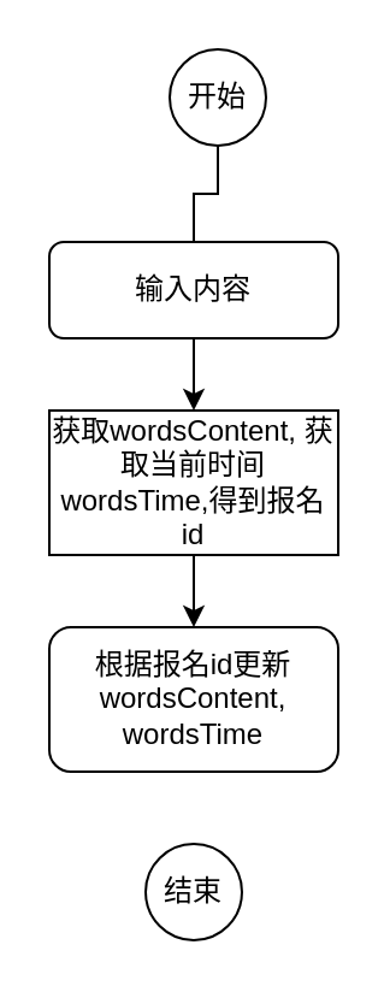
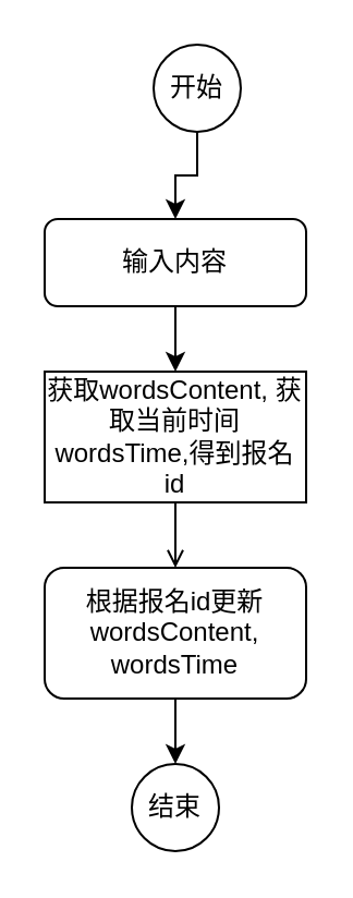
- <mxCell id="8" style="edgeStyle=orthogonalEdgeStyle;rounded=0;orthogonalLoop=1;jettySize=auto;html=1;endArrow=none;" edge="1" parent="1" source="9" target="3"><mxGeometry relative="1" as="geometry" /></mxCell>
+ <mxCell id="8" style="edgeStyle=orthogonalEdgeStyle;rounded=0;orthogonalLoop=1;jettySize=auto;html=1;" edge="1" parent="1" source="9" target="3"><mxGeometry relative="1" as="geometry" /></mxCell>
- <mxCell id="4" style="edgeStyle=orthogonalEdgeStyle;rounded=0;orthogonalLoop=1;jettySize=auto;html=1;entryX=0.5;entryY=0;entryDx=0;entryDy=0;" parent="1" source="5" target="7" edge="1"><mxGeometry relative="1" as="geometry" /></mxCell>
+ <mxCell id="4" style="edgeStyle=orthogonalEdgeStyle;rounded=0;orthogonalLoop=1;jettySize=auto;html=1;entryX=0.5;entryY=0;entryDx=0;entryDy=0;endArrow=open;" parent="1" source="5" target="7" edge="1"><mxGeometry relative="1" as="geometry" /></mxCell>
+ <mxCell id="6" style="edgeStyle=orthogonalEdgeStyle;rounded=0;orthogonalLoop=1;jettySize=auto;html=1;" edge="1" parent="1" source="7" target="10"><mxGeometry relative="1" as="geometry" /></mxCell>
